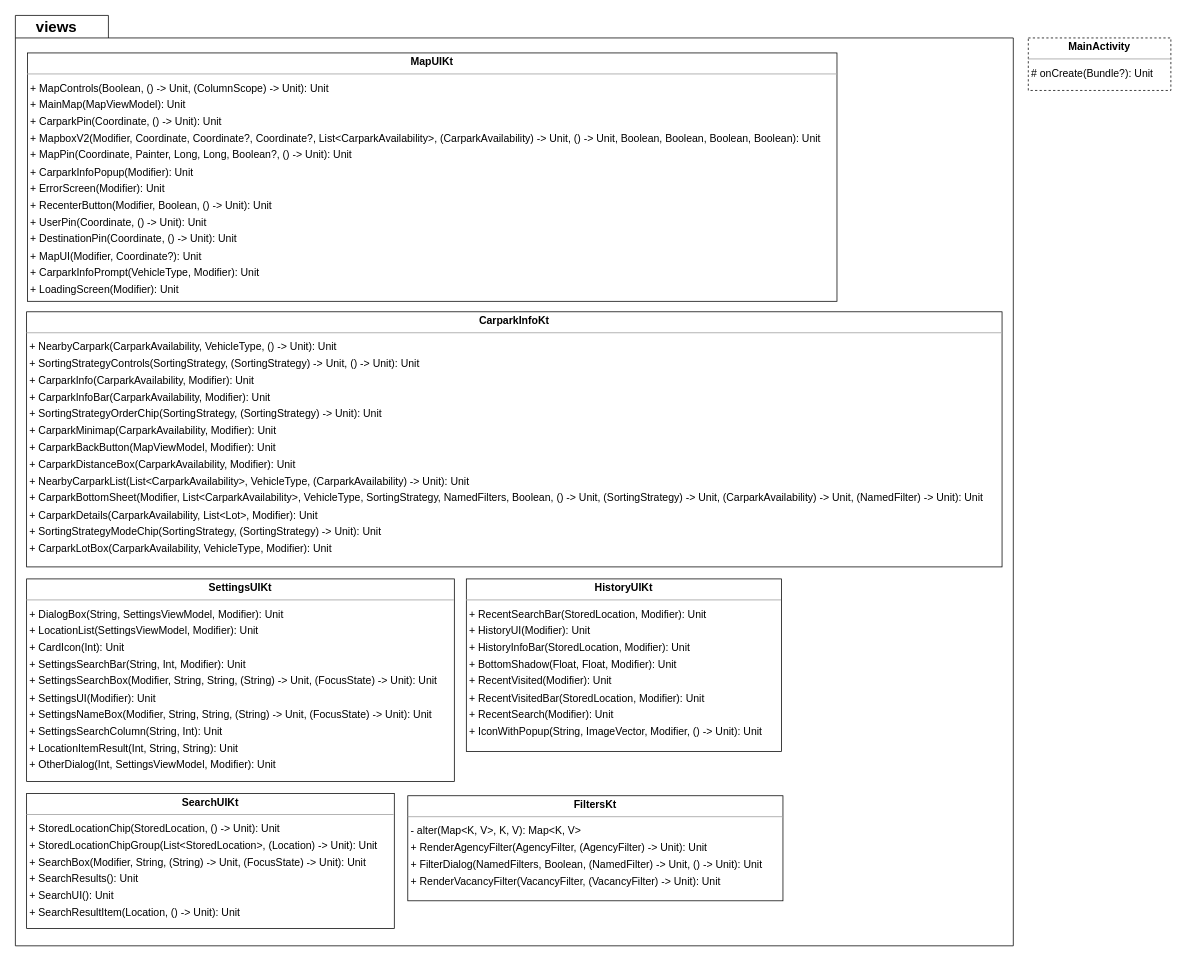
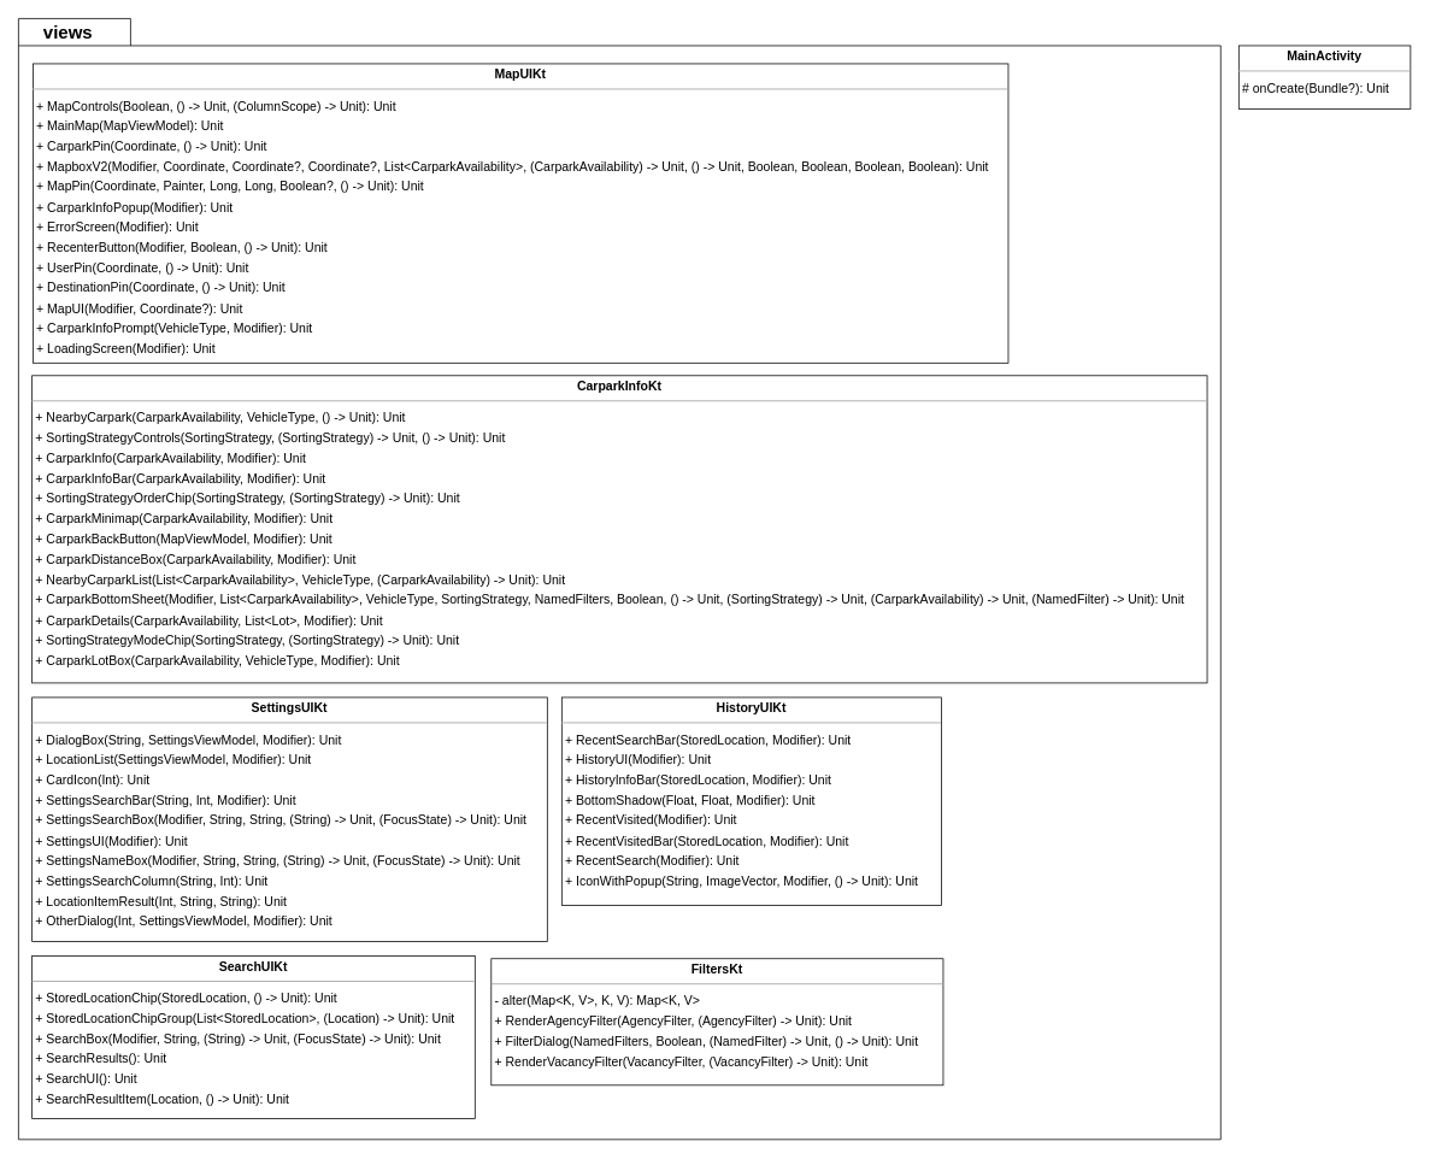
- <mxCell id="2" value="&lt;p style=&quot;margin:0px;margin-top:4px;text-align:center;&quot;&gt;&lt;b&gt;MainActivity&lt;/b&gt;&lt;/p&gt;&lt;hr size=&quot;1&quot;/&gt;&lt;p style=&quot;margin:0 0 0 4px;line-height:1.6;&quot;&gt;# onCreate(Bundle?): Unit&lt;/p&gt;" style="verticalAlign=top;align=left;overflow=fill;fontSize=14;fontFamily=Helvetica;html=1;rounded=0;shadow=0;comic=0;labelBackgroundColor=none;strokeWidth=1;dashed=1;" vertex="1" parent="1"><mxGeometry x="1370" y="50" width="190" height="70" as="geometry" /></mxCell>
+ <mxCell id="2" value="&lt;p style=&quot;margin:0px;margin-top:4px;text-align:center;&quot;&gt;&lt;b&gt;MainActivity&lt;/b&gt;&lt;/p&gt;&lt;hr size=&quot;1&quot;/&gt;&lt;p style=&quot;margin:0 0 0 4px;line-height:1.6;&quot;&gt;# onCreate(Bundle?): Unit&lt;/p&gt;" style="verticalAlign=top;align=left;overflow=fill;fontSize=14;fontFamily=Helvetica;html=1;rounded=0;shadow=0;comic=0;labelBackgroundColor=none;strokeWidth=1;" vertex="1" parent="1"><mxGeometry x="1370" y="50" width="190" height="70" as="geometry" /></mxCell>
